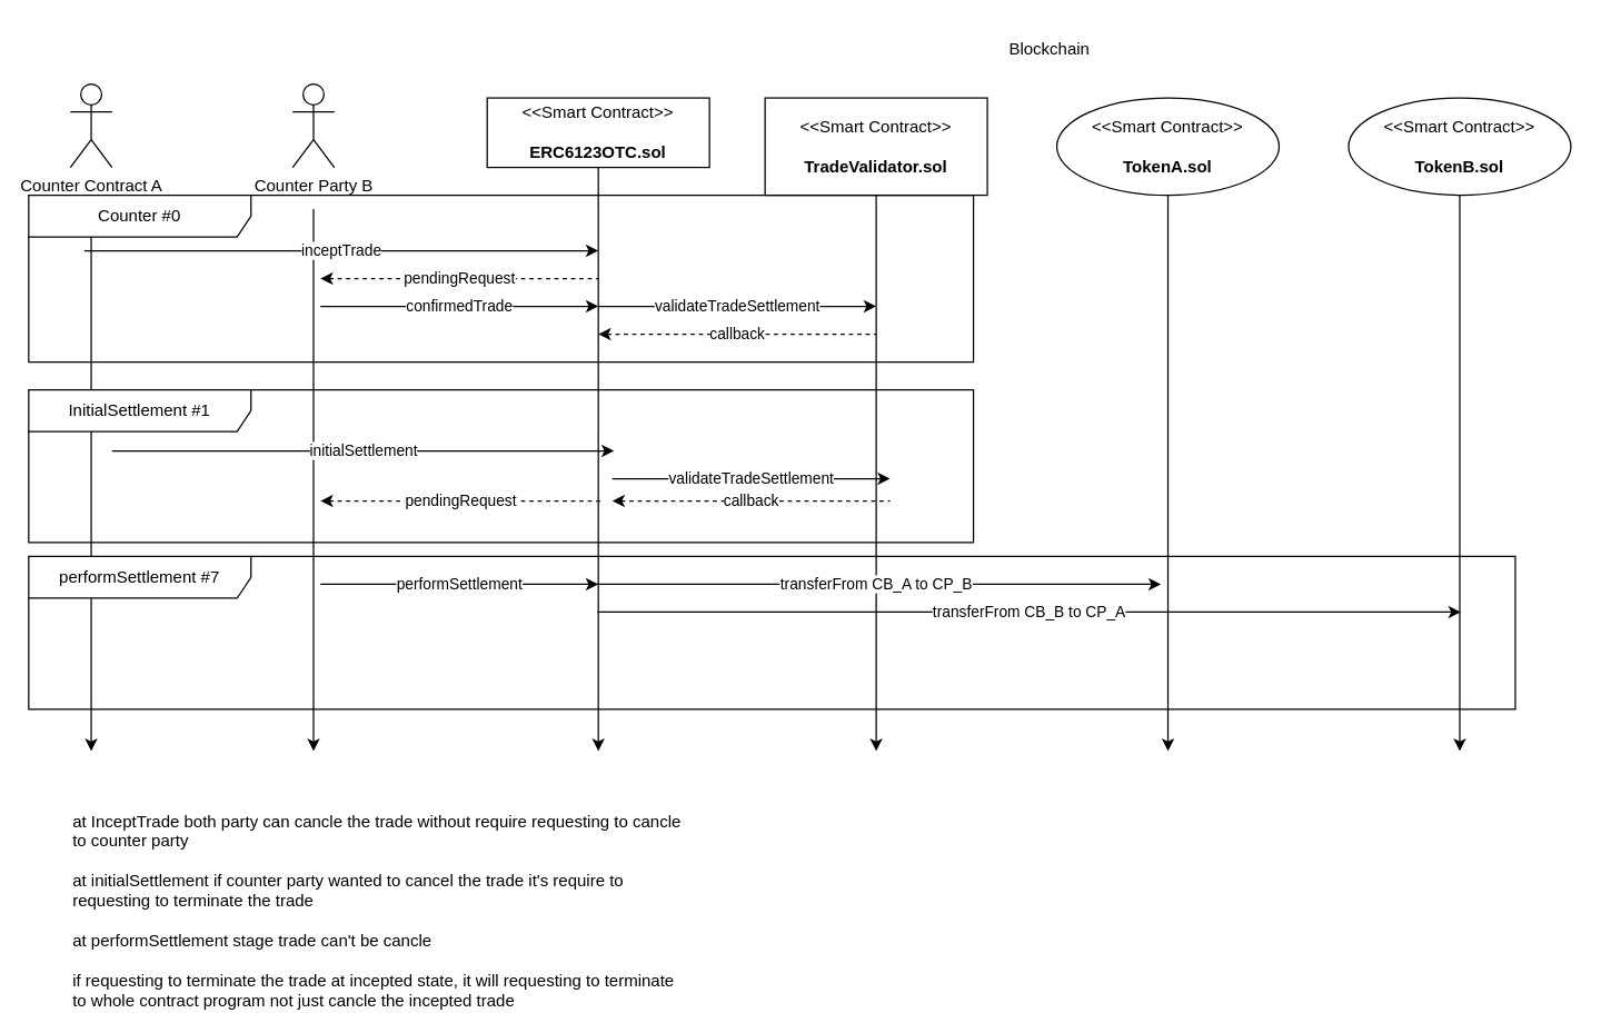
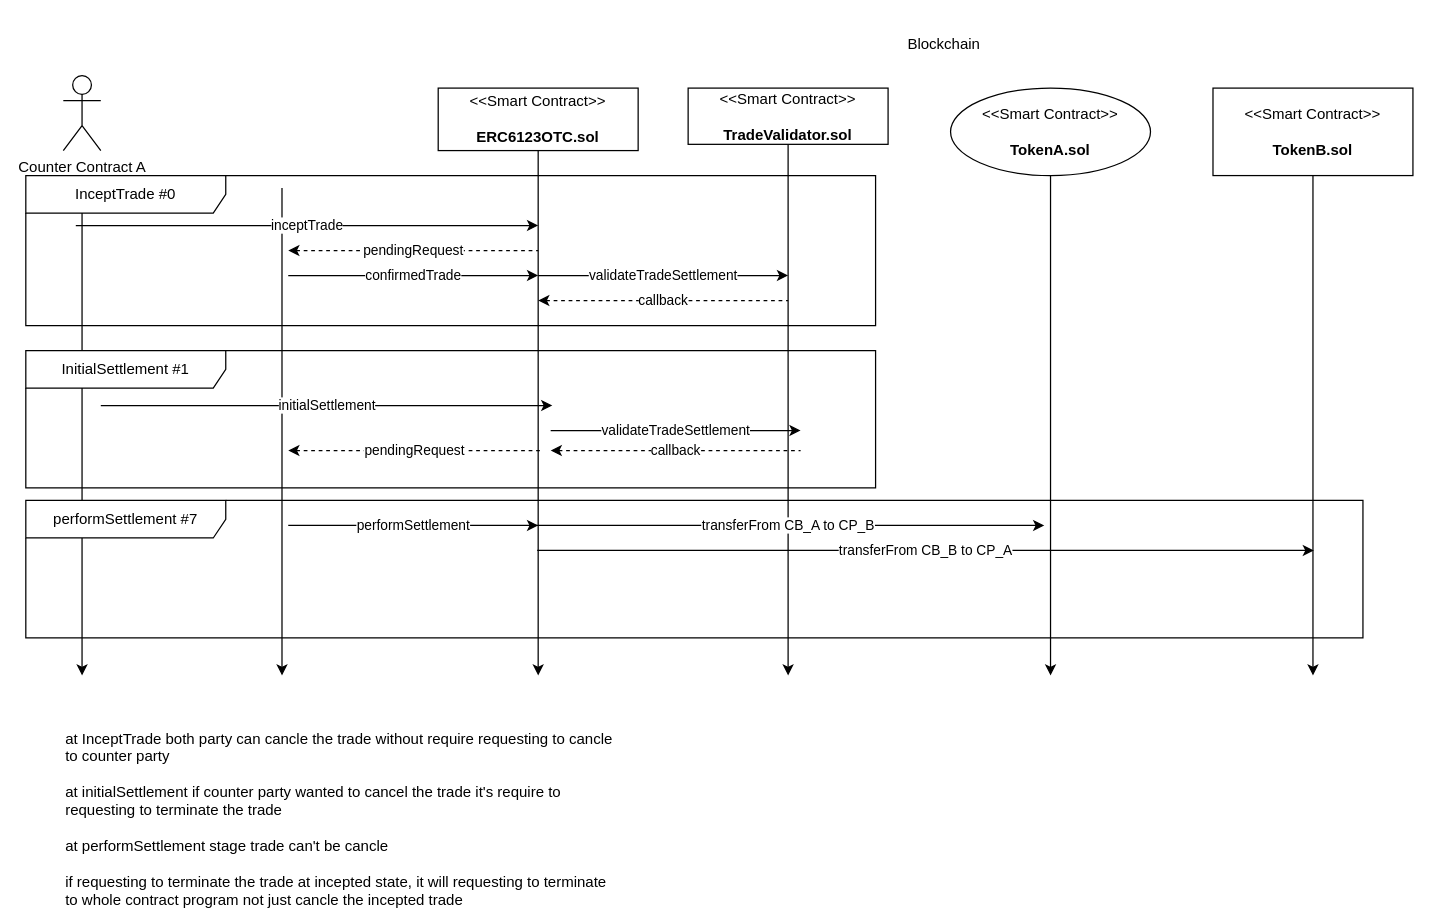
- <mxCell id="3" value="Counter Party B" style="shape=umlActor;verticalLabelPosition=bottom;verticalAlign=top;html=1;outlineConnect=0;" parent="1" vertex="1"><mxGeometry x="210" y="60" width="30" height="60" as="geometry" /></mxCell>
- <mxCell id="7" value="&amp;lt;&amp;lt;Smart Contract&amp;gt;&amp;gt;&lt;br&gt;&lt;br&gt;&lt;b&gt;TradeValidator.sol&lt;/b&gt;" style="html=1;align=center;verticalAlign=middle;dashed=0;whiteSpace=wrap;" parent="1" vertex="1"><mxGeometry x="550" y="70" width="160" height="70" as="geometry" /></mxCell>
+ <mxCell id="7" value="&amp;lt;&amp;lt;Smart Contract&amp;gt;&amp;gt;&lt;br&gt;&lt;br&gt;&lt;b&gt;TradeValidator.sol&lt;/b&gt;" style="html=1;align=center;verticalAlign=middle;dashed=0;whiteSpace=wrap;" parent="1" vertex="1"><mxGeometry x="550" y="70" width="160" height="45" as="geometry" /></mxCell>
- <mxCell id="20" value="&amp;lt;&amp;lt;Smart Contract&amp;gt;&amp;gt;&lt;br&gt;&lt;br&gt;&lt;b&gt;TokenB.sol&lt;/b&gt;" style="ellipse;html=1;align=center;verticalAlign=middle;dashed=0;whiteSpace=wrap;" parent="1" vertex="1"><mxGeometry x="970" y="70" width="160" height="70" as="geometry" /></mxCell>
+ <mxCell id="20" value="&amp;lt;&amp;lt;Smart Contract&amp;gt;&amp;gt;&lt;br&gt;&lt;br&gt;&lt;b&gt;TokenB.sol&lt;/b&gt;" style="html=1;align=center;verticalAlign=middle;dashed=0;whiteSpace=wrap;" parent="1" vertex="1"><mxGeometry x="970" y="70" width="160" height="70" as="geometry" /></mxCell>
- <mxCell id="23" value="Counter #0" style="shape=umlFrame;whiteSpace=wrap;html=1;pointerEvents=0;recursiveResize=0;container=1;collapsible=0;width=160;" vertex="1" parent="1"><mxGeometry x="20" y="140" width="680" height="120" as="geometry" /></mxCell>
+ <mxCell id="23" value="InceptTrade #0" style="shape=umlFrame;whiteSpace=wrap;html=1;pointerEvents=0;recursiveResize=0;container=1;collapsible=0;width=160;" vertex="1" parent="1"><mxGeometry x="20" y="140" width="680" height="120" as="geometry" /></mxCell>
